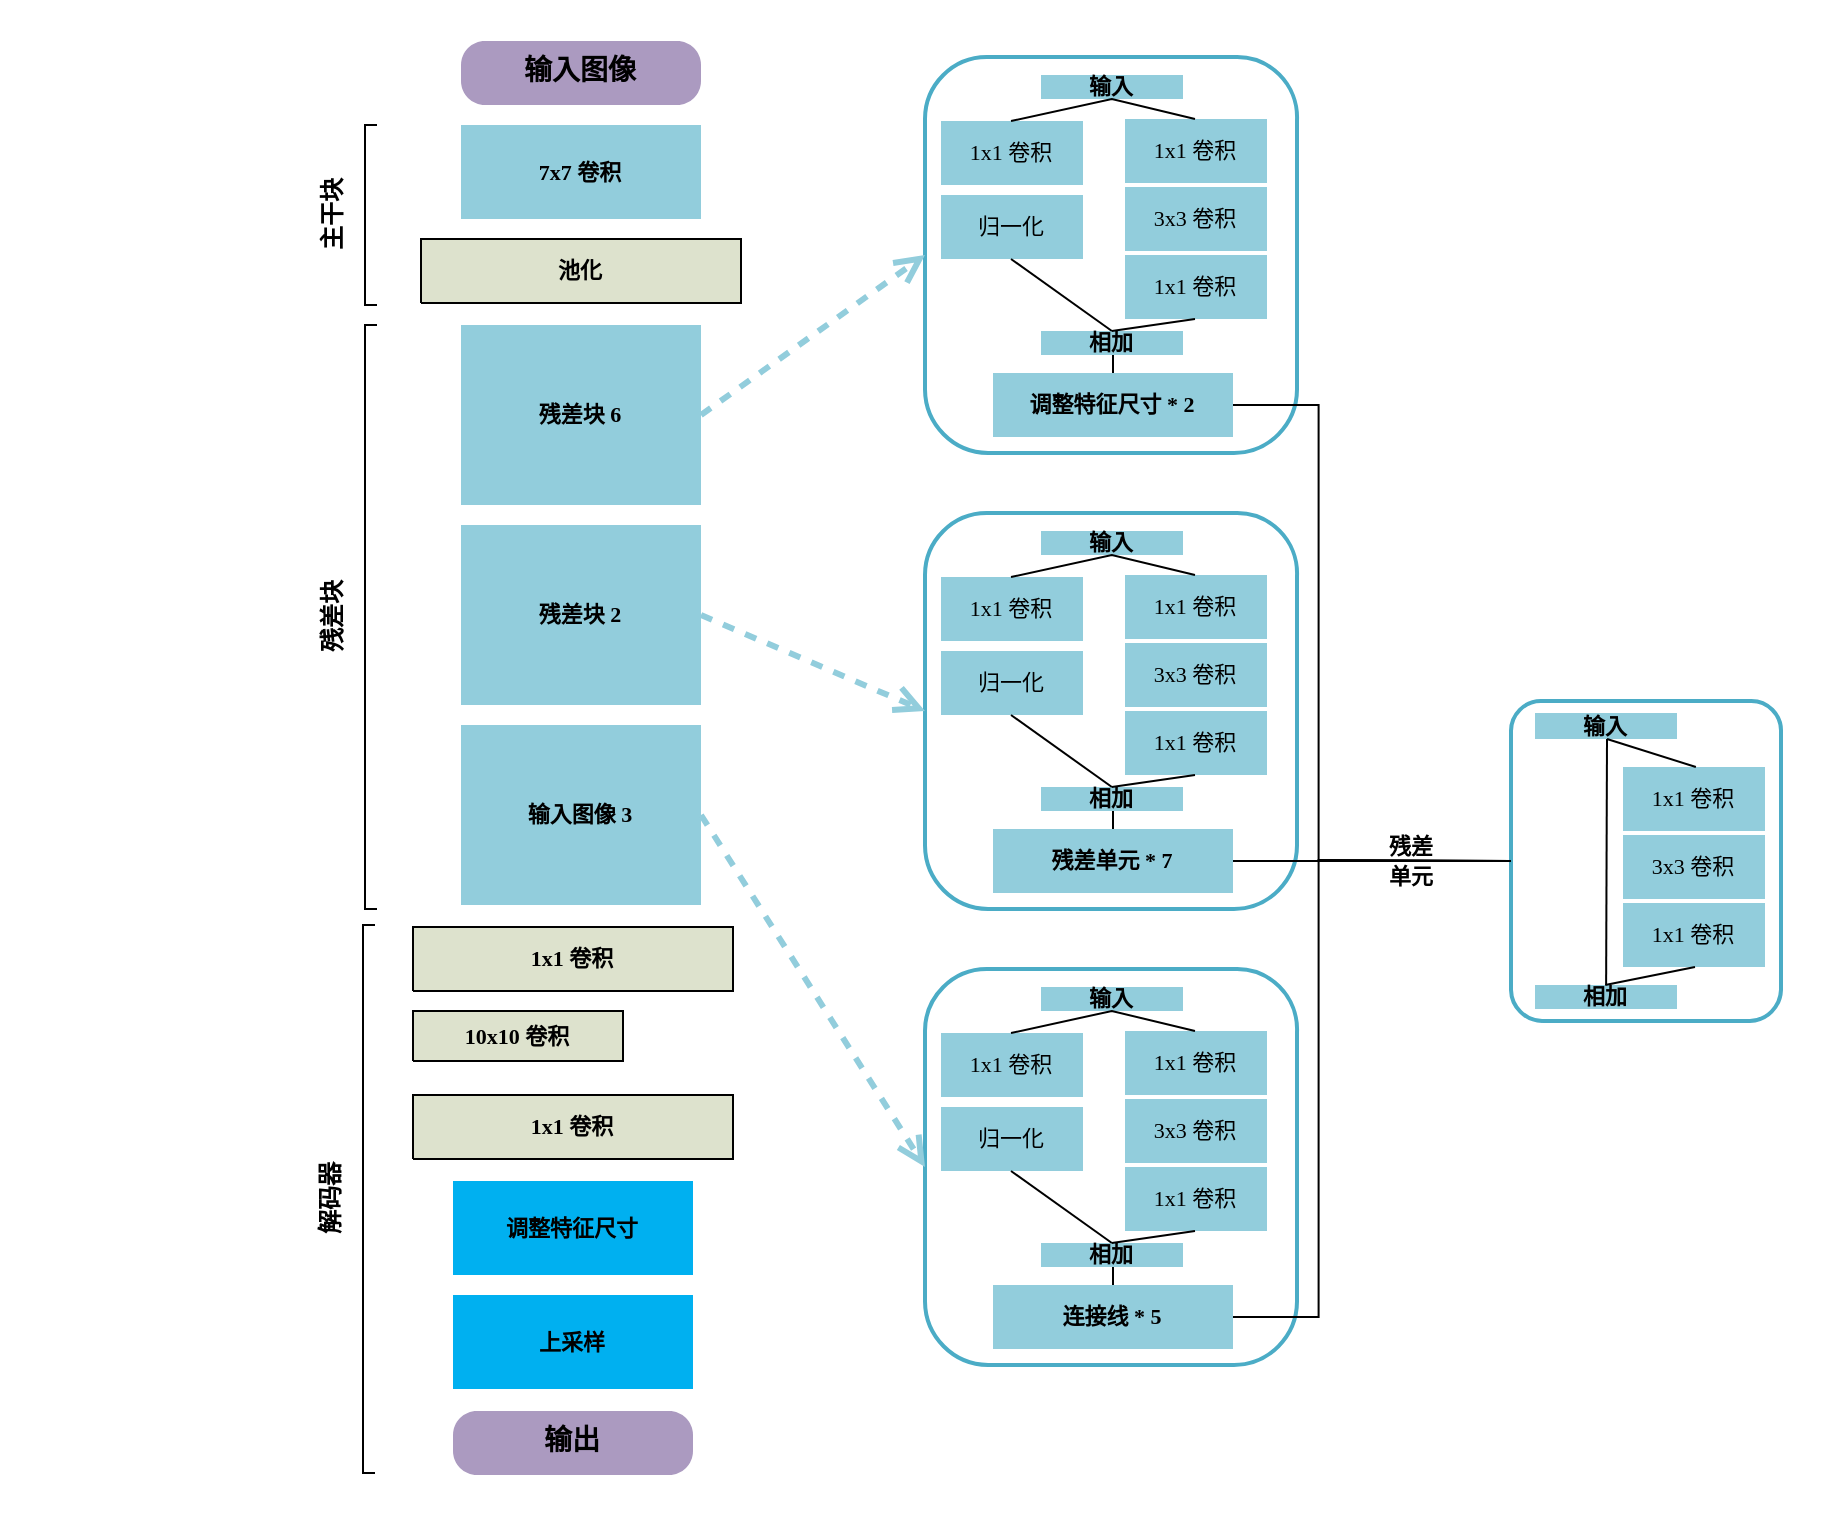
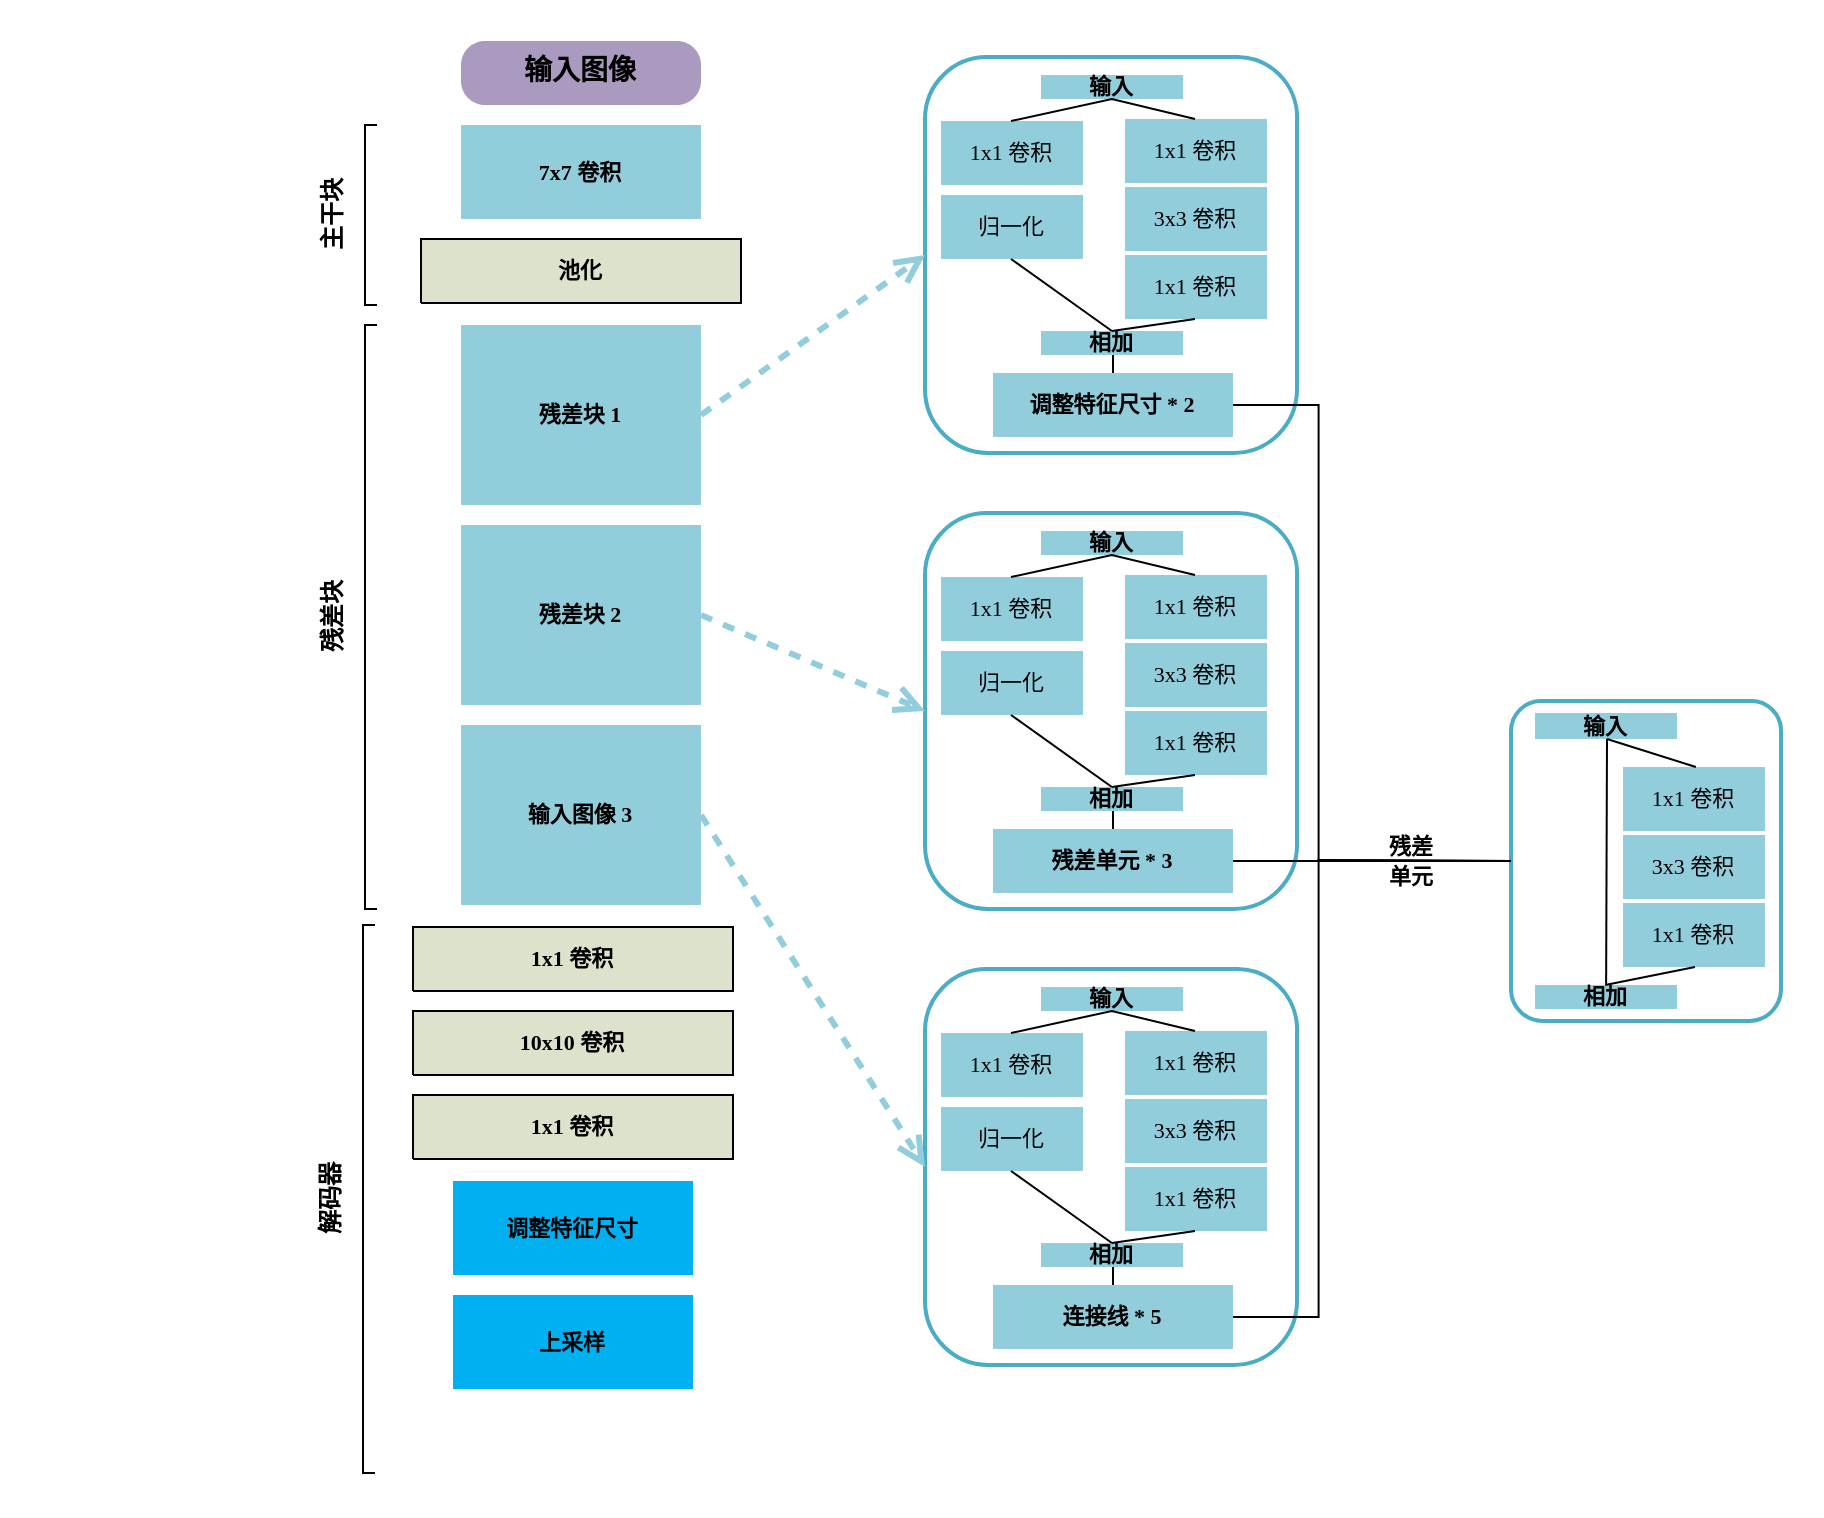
- <mxCell id="3" value="&lt;font style=&quot;font-size: 11px ; font-family: &amp;#34;microsoft yahei ui&amp;#34; ; color: #000000 ; direction: ltr ; letter-spacing: 0px ; line-height: 120% ; opacity: 1&quot;&gt;&lt;b&gt;残差块&amp;nbsp;&lt;/b&gt;&lt;/font&gt;&lt;font style=&quot;font-size: 11px ; font-family: &amp;#34;microsoft yahei ui&amp;#34; ; color: #000000 ; direction: ltr ; letter-spacing: 0px ; line-height: 120% ; opacity: 1&quot;&gt;&lt;b&gt;6&lt;br&gt;&lt;/b&gt;&lt;/font&gt;" style="verticalAlign=middle;align=center;vsdxID=5;fillColor=#92cddc;gradientColor=none;shape=stencil(nZBLDoAgDERP0z3SIyjew0SURgSD+Lu9kMZoXLhwN9O+tukAlrNpJg1SzDH4QW/URgNYgZTkjA4UkwJUgGXng+6DX1zLfmoymdXo17xh5zmRJ6Q42BWCfc2oJfdAr+Yv+AP9Cb7OJ3H/2JG1HNGz/84klThPVCc=);strokeColor=none;labelBackgroundColor=none;rounded=0;html=1;whiteSpace=wrap;" parent="1" vertex="1"><mxGeometry x="230" y="162" width="120" height="90" as="geometry" /></mxCell>
+ <mxCell id="3" value="&lt;font style=&quot;font-size: 11px ; font-family: &amp;#34;microsoft yahei ui&amp;#34; ; color: #000000 ; direction: ltr ; letter-spacing: 0px ; line-height: 120% ; opacity: 1&quot;&gt;&lt;b&gt;残差块&amp;nbsp;&lt;/b&gt;&lt;/font&gt;&lt;font style=&quot;font-size: 11px ; font-family: &amp;#34;microsoft yahei ui&amp;#34; ; color: #000000 ; direction: ltr ; letter-spacing: 0px ; line-height: 120% ; opacity: 1&quot;&gt;&lt;b&gt;1&lt;br&gt;&lt;/b&gt;&lt;/font&gt;" style="verticalAlign=middle;align=center;vsdxID=5;fillColor=#92cddc;gradientColor=none;shape=stencil(nZBLDoAgDERP0z3SIyjew0SURgSD+Lu9kMZoXLhwN9O+tukAlrNpJg1SzDH4QW/URgNYgZTkjA4UkwJUgGXng+6DX1zLfmoymdXo17xh5zmRJ6Q42BWCfc2oJfdAr+Yv+AP9Cb7OJ3H/2JG1HNGz/84klThPVCc=);strokeColor=none;labelBackgroundColor=none;rounded=0;html=1;whiteSpace=wrap;" parent="1" vertex="1"><mxGeometry x="230" y="162" width="120" height="90" as="geometry" /></mxCell>
- <mxCell id="29" value="&lt;font style=&quot;font-size: 11px ; font-family: &amp;#34;microsoft yahei ui&amp;#34; ; color: #000000 ; direction: ltr ; letter-spacing: 0px ; line-height: 120% ; opacity: 1&quot;&gt;&lt;b&gt;残差单元 * 7&lt;/b&gt;&lt;/font&gt;&lt;font style=&quot;font-size: 11px ; font-family: &amp;#34;microsoft yahei ui&amp;#34; ; color: #000000 ; direction: ltr ; letter-spacing: 0px ; line-height: 120% ; opacity: 1&quot;&gt;&lt;br&gt;&lt;/font&gt;" style="verticalAlign=middle;align=center;vsdxID=188;fillColor=#92cddc;gradientColor=none;shape=stencil(nZBLDoAgDERP0z3SIyjew0SURgSD+Lu9kMZoXLhwN9O+tukAlrNpJg1SzDH4QW/URgNYgZTkjA4UkwJUgGXng+6DX1zLfmoymdXo17xh5zmRJ6Q42BWCfc2oJfdAr+Yv+AP9Cb7OJ3H/2JG1HNGz/84klThPVCc=);strokeColor=none;labelBackgroundColor=none;rounded=0;html=1;whiteSpace=wrap;" parent="1" vertex="1"><mxGeometry x="496" y="414" width="120" height="32" as="geometry" /></mxCell>
+ <mxCell id="29" value="&lt;font style=&quot;font-size: 11px ; font-family: &amp;#34;microsoft yahei ui&amp;#34; ; color: #000000 ; direction: ltr ; letter-spacing: 0px ; line-height: 120% ; opacity: 1&quot;&gt;&lt;b&gt;残差单元 * 3&lt;/b&gt;&lt;/font&gt;&lt;font style=&quot;font-size: 11px ; font-family: &amp;#34;microsoft yahei ui&amp;#34; ; color: #000000 ; direction: ltr ; letter-spacing: 0px ; line-height: 120% ; opacity: 1&quot;&gt;&lt;br&gt;&lt;/font&gt;" style="verticalAlign=middle;align=center;vsdxID=188;fillColor=#92cddc;gradientColor=none;shape=stencil(nZBLDoAgDERP0z3SIyjew0SURgSD+Lu9kMZoXLhwN9O+tukAlrNpJg1SzDH4QW/URgNYgZTkjA4UkwJUgGXng+6DX1zLfmoymdXo17xh5zmRJ6Q42BWCfc2oJfdAr+Yv+AP9Cb7OJ3H/2JG1HNGz/84klThPVCc=);strokeColor=none;labelBackgroundColor=none;rounded=0;html=1;whiteSpace=wrap;" parent="1" vertex="1"><mxGeometry x="496" y="414" width="120" height="32" as="geometry" /></mxCell>
- <mxCell id="7" value="&lt;font style=&quot;font-size: 11px ; font-family: &amp;#34;microsoft yahei ui&amp;#34; ; color: #000000 ; direction: ltr ; letter-spacing: 0px ; line-height: 120% ; opacity: 1&quot;&gt;&lt;b&gt;10x10 卷积&lt;br&gt;&lt;/b&gt;&lt;/font&gt;" style="verticalAlign=middle;align=center;vsdxID=26;fillColor=#dde2cd;gradientColor=none;shape=stencil(nZBLDoAgDERP0z3SIyjew0SURgSD+Lu9kMZoXLhwN9O+tukAlrNpJg1SzDH4QW/URgNYgZTkjA4UkwJUgGXng+6DX1zLfmoymdXo17xh5zmRJ6Q42BWCfc2oJfdAr+Yv+AP9Cb7OJ3H/2JG1HNGz/84klThPVCc=);strokeColor=#000000;labelBackgroundColor=none;rounded=0;html=1;whiteSpace=wrap;" parent="1" vertex="1"><mxGeometry x="206" y="505" width="105" height="25" as="geometry" /></mxCell>
+ <mxCell id="7" value="&lt;font style=&quot;font-size: 11px ; font-family: &amp;#34;microsoft yahei ui&amp;#34; ; color: #000000 ; direction: ltr ; letter-spacing: 0px ; line-height: 120% ; opacity: 1&quot;&gt;&lt;b&gt;10x10 卷积&lt;br&gt;&lt;/b&gt;&lt;/font&gt;" style="verticalAlign=middle;align=center;vsdxID=26;fillColor=#dde2cd;gradientColor=none;shape=stencil(nZBLDoAgDERP0z3SIyjew0SURgSD+Lu9kMZoXLhwN9O+tukAlrNpJg1SzDH4QW/URgNYgZTkjA4UkwJUgGXng+6DX1zLfmoymdXo17xh5zmRJ6Q42BWCfc2oJfdAr+Yv+AP9Cb7OJ3H/2JG1HNGz/84klThPVCc=);strokeColor=#000000;labelBackgroundColor=none;rounded=0;html=1;whiteSpace=wrap;" parent="1" vertex="1"><mxGeometry x="206" y="505" width="160" height="32" as="geometry" /></mxCell>
- <mxCell id="43" value="&lt;font style=&quot;font-size: 14px ; font-family: &amp;#34;microsoft yahei ui&amp;#34; ; color: #000000 ; direction: ltr ; letter-spacing: 0px ; line-height: 120% ; opacity: 1&quot;&gt;&lt;b&gt;输出&lt;br&gt;&lt;/b&gt;&lt;/font&gt;" style="verticalAlign=middle;align=center;vsdxID=291;fillColor=#ab9ac0;gradientColor=none;shape=stencil(vVTbDoIwDP2aPWJwixqfUf9jkQGLcyNlCv69IwWECSYSwlsvp2t7clbCoiLjuSA0LCyYmyhlbDPCToRSqTMB0jqLsDNhUWJApGAeOkY/5zWytu7mWb9QYd02rEto+Gpd9C+IVVL3sMfFsByuLgfeDNCA2WGzw0g1rG5f29MOEPBKFgEYy600GtMNWHFIReBaBYni6SBVlELkX+HRRfze3XDzVvF4CddaY7TvxMJLIP+kZYLjFYiZUNZcoY6qfhWZ/vpvzvgcgEQqhfejn/cPhgvhsWHnNw==);strokeColor=none;strokeWidth=2;labelBackgroundColor=none;rounded=0;html=1;whiteSpace=wrap;" parent="1" vertex="1"><mxGeometry x="226" y="705" width="120" height="32" as="geometry" /></mxCell>
